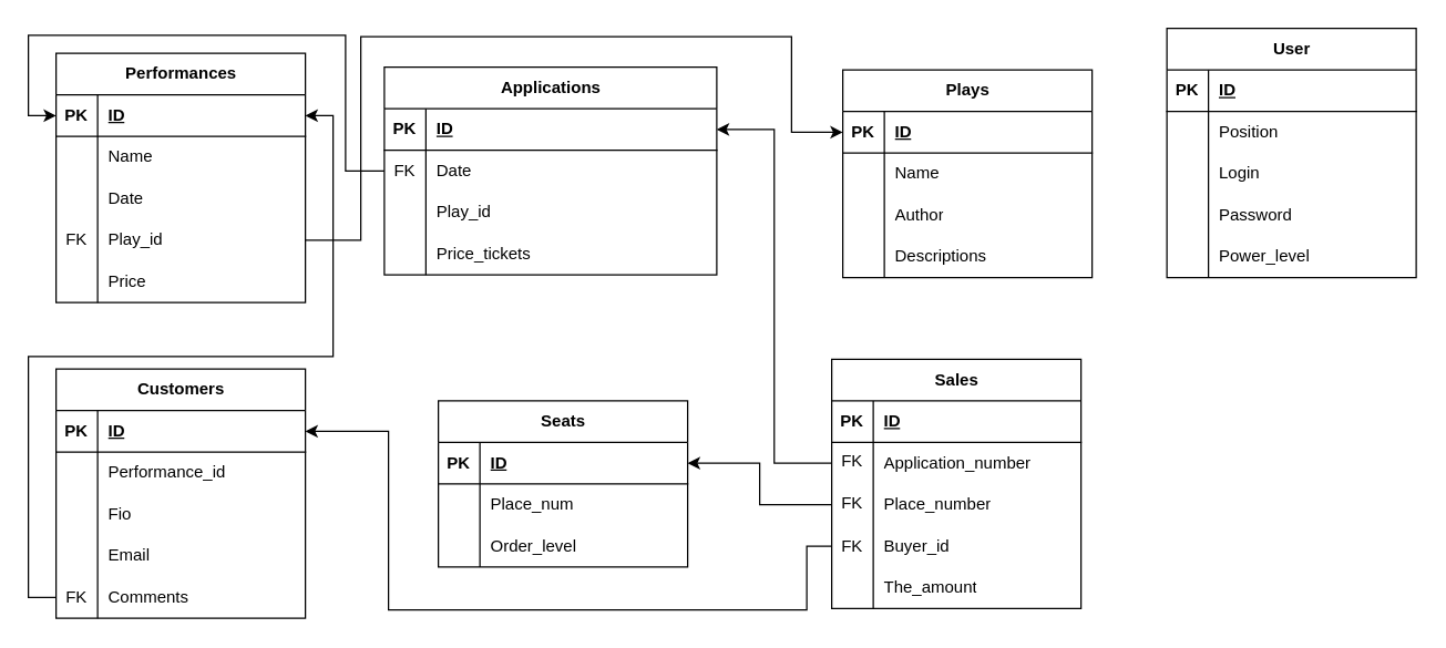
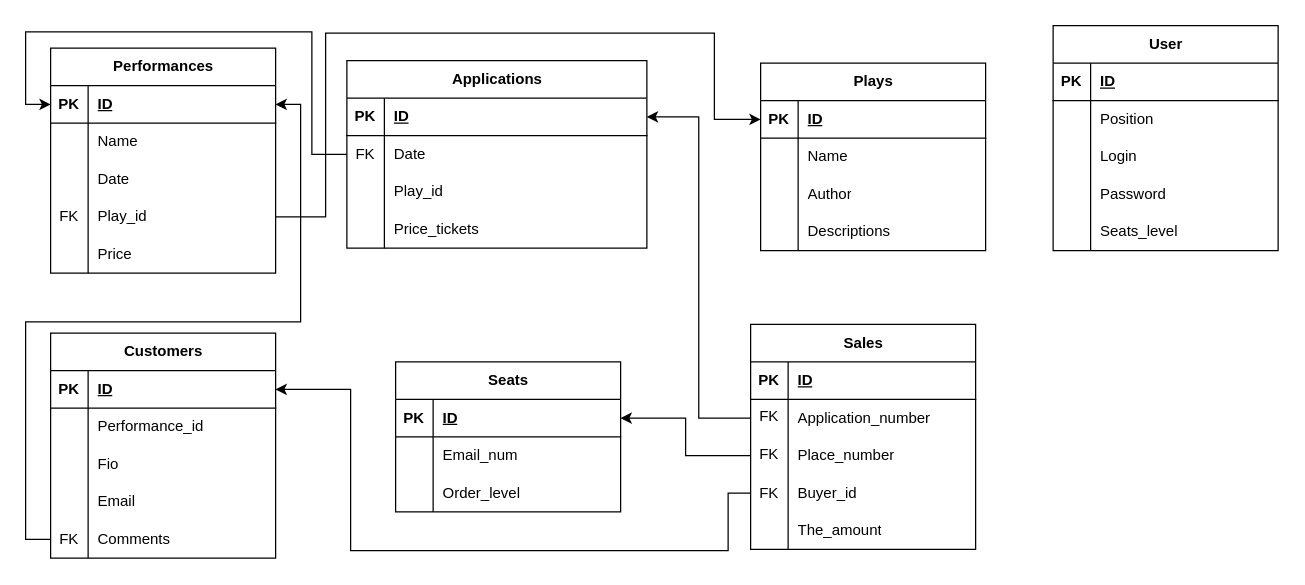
- <mxCell id="113" value="Power_level" style="shape=partialRectangle;connectable=0;fillColor=none;top=0;left=0;bottom=0;right=0;align=left;spacingLeft=6;overflow=hidden;whiteSpace=wrap;html=1;" parent="111" vertex="1"><mxGeometry x="30" width="150" height="30" as="geometry"><mxRectangle width="150" height="30" as="alternateBounds" /></mxGeometry></mxCell>
+ <mxCell id="113" value="Seats_level" style="shape=partialRectangle;connectable=0;fillColor=none;top=0;left=0;bottom=0;right=0;align=left;spacingLeft=6;overflow=hidden;whiteSpace=wrap;html=1;" parent="111" vertex="1"><mxGeometry x="30" width="150" height="30" as="geometry"><mxRectangle width="150" height="30" as="alternateBounds" /></mxGeometry></mxCell>
- <mxCell id="37" value="Place_num" style="shape=partialRectangle;connectable=0;fillColor=none;top=0;left=0;bottom=0;right=0;align=left;spacingLeft=6;overflow=hidden;whiteSpace=wrap;html=1;" parent="35" vertex="1"><mxGeometry x="30" width="150" height="30" as="geometry"><mxRectangle width="150" height="30" as="alternateBounds" /></mxGeometry></mxCell>
+ <mxCell id="37" value="Email_num" style="shape=partialRectangle;connectable=0;fillColor=none;top=0;left=0;bottom=0;right=0;align=left;spacingLeft=6;overflow=hidden;whiteSpace=wrap;html=1;" parent="35" vertex="1"><mxGeometry x="30" width="150" height="30" as="geometry"><mxRectangle width="150" height="30" as="alternateBounds" /></mxGeometry></mxCell>
